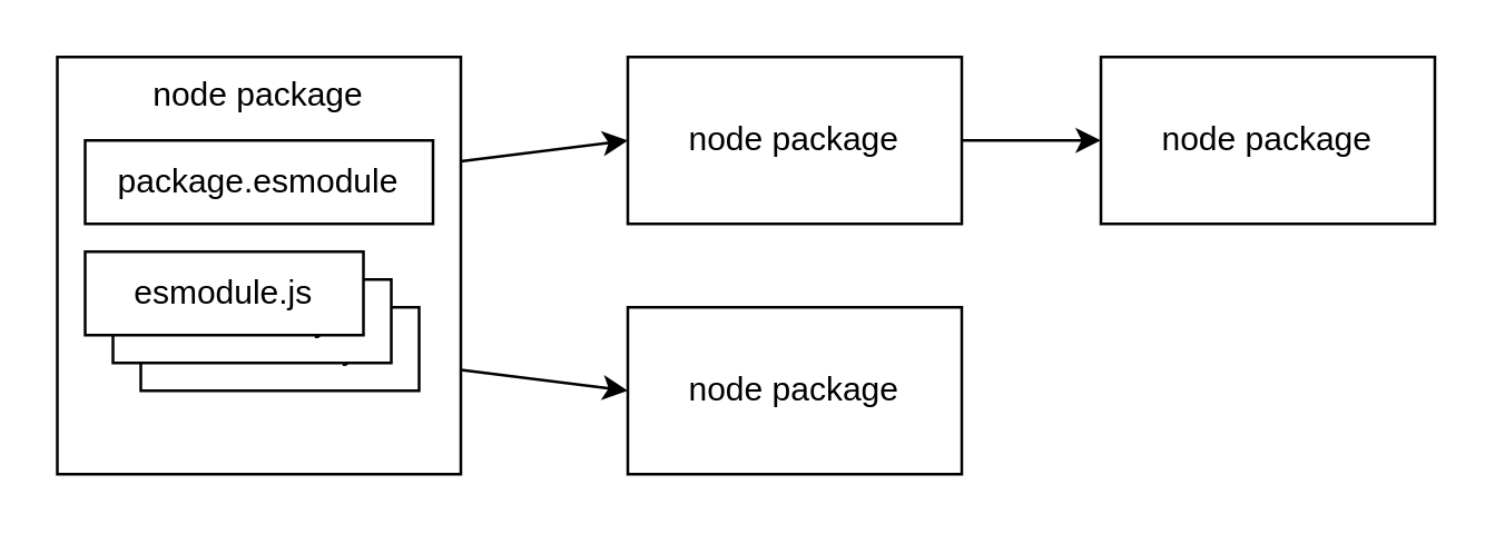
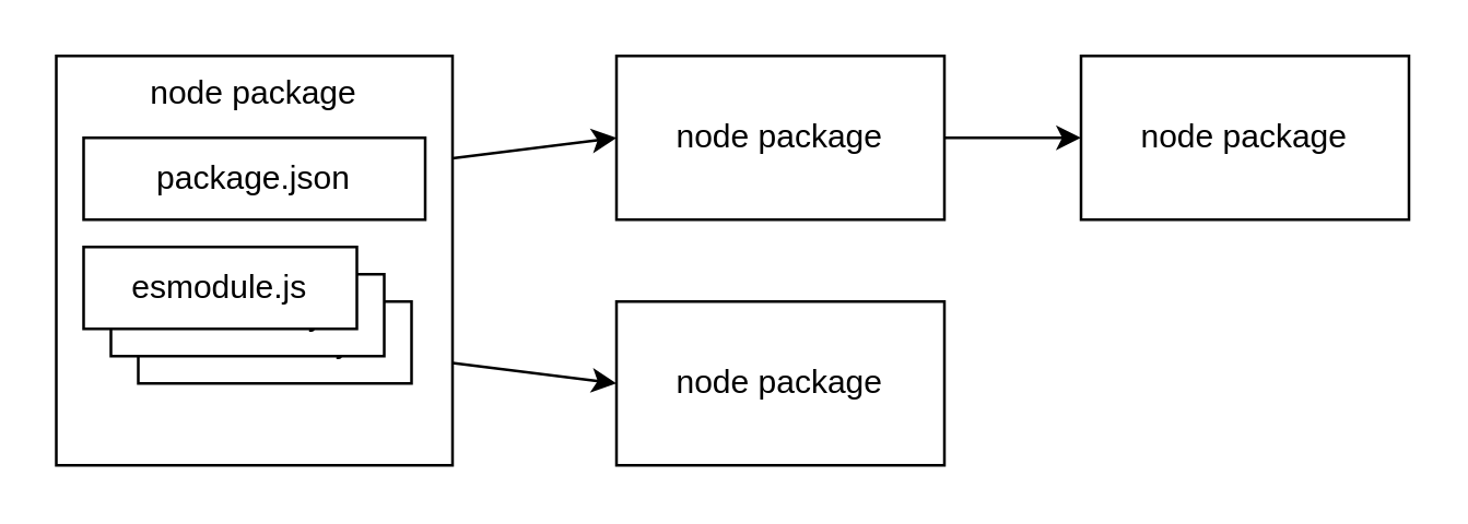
- <mxCell id="5" value="package.esmodule" style="rounded=0;whiteSpace=wrap;html=1;" vertex="1" parent="1"><mxGeometry x="30" y="50" width="125" height="30" as="geometry" /></mxCell>
+ <mxCell id="5" value="package.json" style="rounded=0;whiteSpace=wrap;html=1;" vertex="1" parent="1"><mxGeometry x="30" y="50" width="125" height="30" as="geometry" /></mxCell>
